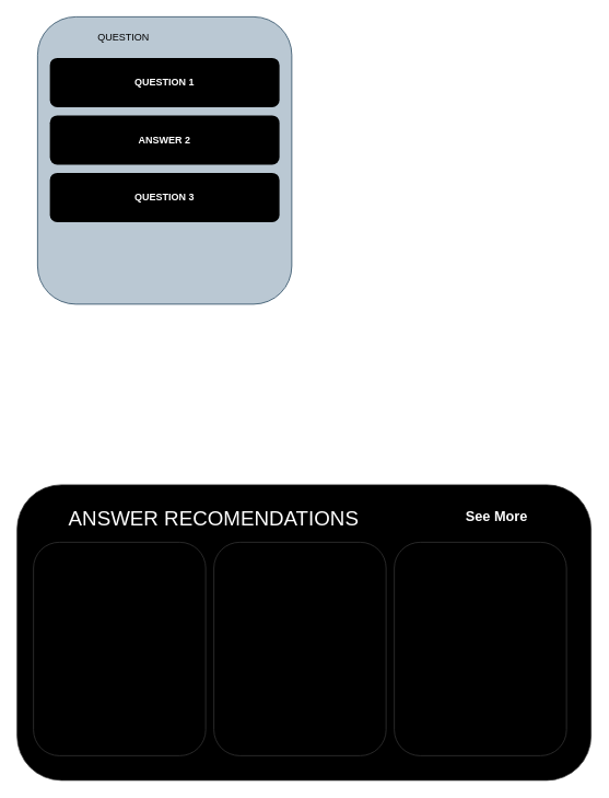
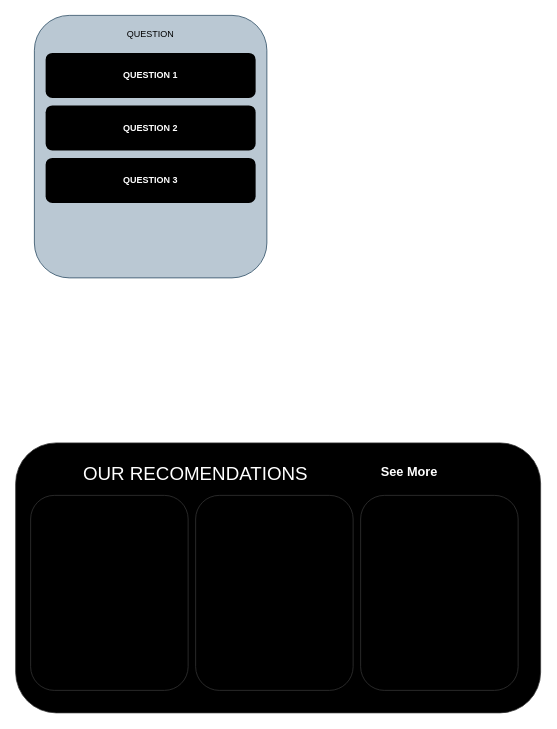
- <mxCell id="6" value="QUESTION" style="text;html=1;strokeColor=none;fillColor=none;align=center;verticalAlign=middle;whiteSpace=wrap;rounded=0;fontColor=#000000;" parent="1" vertex="1"><mxGeometry x="60" y="30" width="180" height="30" as="geometry" /></mxCell>
+ <mxCell id="6" value="QUESTION" style="text;html=1;strokeColor=none;fillColor=none;align=center;verticalAlign=middle;whiteSpace=wrap;rounded=0;fontColor=#000000;" parent="1" vertex="1"><mxGeometry x="110" y="30" width="180" height="30" as="geometry" /></mxCell>
- <mxCell id="4" value="ANSWER 2" style="rounded=1;whiteSpace=wrap;html=1;movable=1;resizable=1;rotatable=1;deletable=1;editable=1;connectable=1;fontStyle=1;fontColor=#FFFFFF;fillColor=#000000;strokeColor=none;" parent="1" vertex="1"><mxGeometry x="60" y="140" width="280" height="60" as="geometry" /></mxCell>
+ <mxCell id="4" value="QUESTION 2" style="rounded=1;whiteSpace=wrap;html=1;movable=1;resizable=1;rotatable=1;deletable=1;editable=1;connectable=1;fontStyle=1;fontColor=#FFFFFF;fillColor=#000000;strokeColor=none;" parent="1" vertex="1"><mxGeometry x="60" y="140" width="280" height="60" as="geometry" /></mxCell>
- <mxCell id="8" value="&lt;font style=&quot;font-size: 25px;&quot;&gt;ANSWER RECOMENDATIONS&lt;/font&gt;" style="rounded=1;whiteSpace=wrap;html=1;strokeColor=none;fontColor=#FFFFFF;fillColor=#000000;fontStyle=0;align=center;" parent="1" vertex="1"><mxGeometry x="60" y="600" width="400" height="60" as="geometry" /></mxCell>
+ <mxCell id="8" value="&lt;font style=&quot;font-size: 25px;&quot;&gt;OUR RECOMENDATIONS&lt;/font&gt;" style="rounded=1;whiteSpace=wrap;html=1;strokeColor=none;fontColor=#FFFFFF;fillColor=#000000;fontStyle=0;align=center;" parent="1" vertex="1"><mxGeometry x="60" y="600" width="400" height="60" as="geometry" /></mxCell>
- <mxCell id="12" value="&lt;font style=&quot;font-size: 17px;&quot; color=&quot;#ffffff&quot;&gt;See More&lt;/font&gt;" style="text;html=1;strokeColor=none;fillColor=none;align=center;verticalAlign=middle;whiteSpace=wrap;rounded=0;shadow=1;glass=0;sketch=0;fontSize=13;fontColor=#000000;fontStyle=1" parent="1" vertex="1"><mxGeometry x="560" y="615" width="90" height="30" as="geometry" /></mxCell>
+ <mxCell id="12" value="&lt;font style=&quot;font-size: 17px;&quot; color=&quot;#ffffff&quot;&gt;See More&lt;/font&gt;" style="text;html=1;strokeColor=none;fillColor=none;align=center;verticalAlign=middle;whiteSpace=wrap;rounded=0;shadow=1;glass=0;sketch=0;fontSize=13;fontColor=#000000;fontStyle=1" parent="1" vertex="1"><mxGeometry x="500" y="615" width="90" height="30" as="geometry" /></mxCell>
